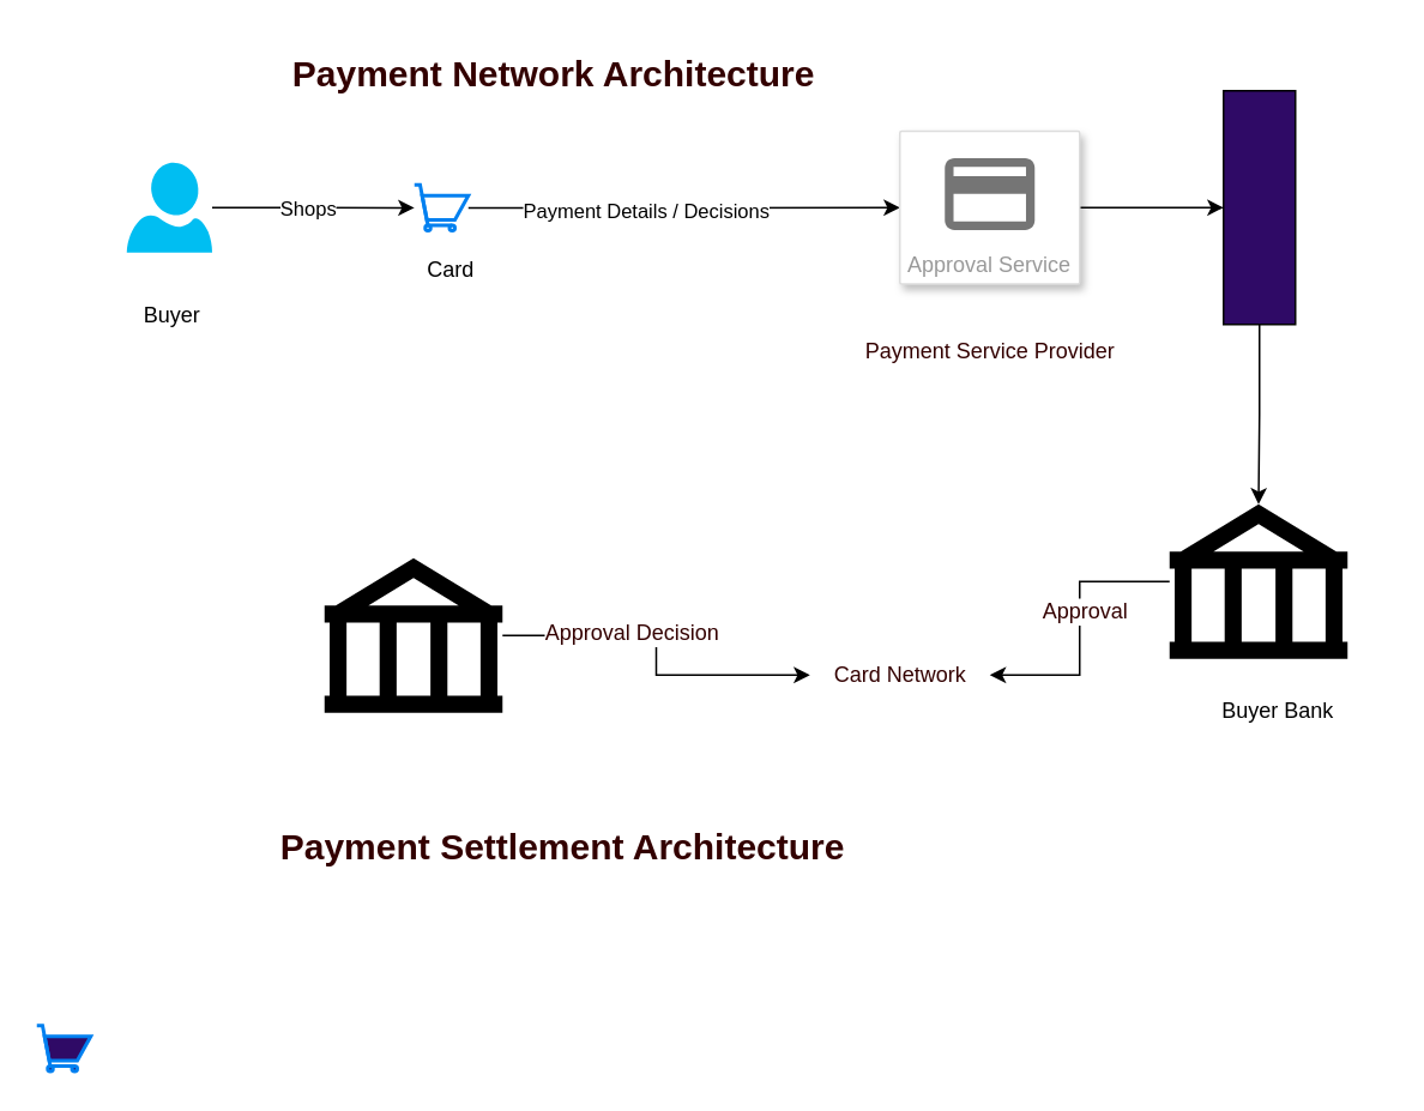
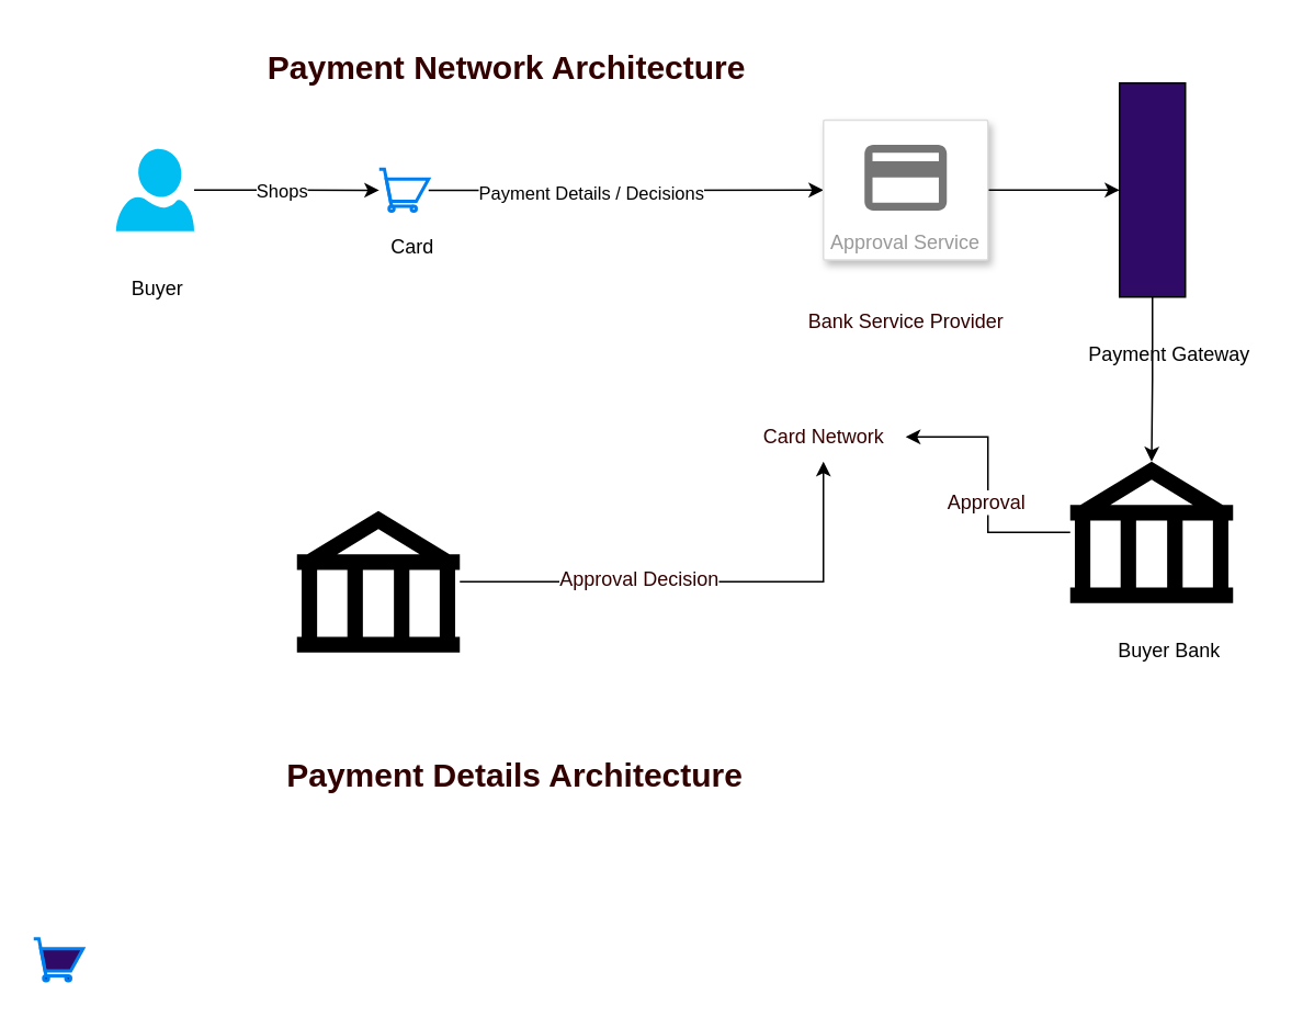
- <mxCell id="24" value="Payment Service Provider" style="text;html=1;align=center;verticalAlign=middle;resizable=0;points=[];autosize=1;strokeColor=none;fillColor=none;fontSize=12;fontColor=#330000;" vertex="1" parent="1"><mxGeometry x="470" y="180" width="160" height="30" as="geometry" /></mxCell>
+ <mxCell id="24" value="Bank Service Provider" style="text;html=1;align=center;verticalAlign=middle;resizable=0;points=[];autosize=1;strokeColor=none;fillColor=none;fontSize=12;fontColor=#330000;" vertex="1" parent="1"><mxGeometry x="470" y="180" width="160" height="30" as="geometry" /></mxCell>
+ <mxCell id="15" value="Payment Gateway" style="text;html=1;align=center;verticalAlign=middle;resizable=0;points=[];autosize=1;strokeColor=none;fillColor=none;" vertex="1" parent="1"><mxGeometry x="650" y="200" width="120" height="30" as="geometry" /></mxCell>
- <mxCell id="20" value="Card Network" style="text;html=1;align=center;verticalAlign=middle;resizable=0;points=[];autosize=1;strokeColor=none;fillColor=none;fontSize=12;fontColor=#330000;" vertex="1" parent="1"><mxGeometry x="450" y="360" width="100" height="30" as="geometry" /></mxCell>
+ <mxCell id="20" value="Card Network" style="text;html=1;align=center;verticalAlign=middle;resizable=0;points=[];autosize=1;strokeColor=none;fillColor=none;fontSize=12;fontColor=#330000;" vertex="1" parent="1"><mxGeometry x="450" y="250" width="100" height="30" as="geometry" /></mxCell>
- <mxCell id="26" value="Payment Settlement Architecture&amp;nbsp;" style="text;html=1;align=center;verticalAlign=middle;resizable=0;points=[];autosize=1;strokeColor=none;fillColor=none;fontSize=20;fontColor=#330000;fontStyle=1" vertex="1" parent="1"><mxGeometry x="145" y="450" width="340" height="40" as="geometry" /></mxCell>
+ <mxCell id="26" value="Payment Details Architecture&amp;nbsp;" style="text;html=1;align=center;verticalAlign=middle;resizable=0;points=[];autosize=1;strokeColor=none;fillColor=none;fontSize=20;fontColor=#330000;fontStyle=1" vertex="1" parent="1"><mxGeometry x="145" y="450" width="340" height="40" as="geometry" /></mxCell>
